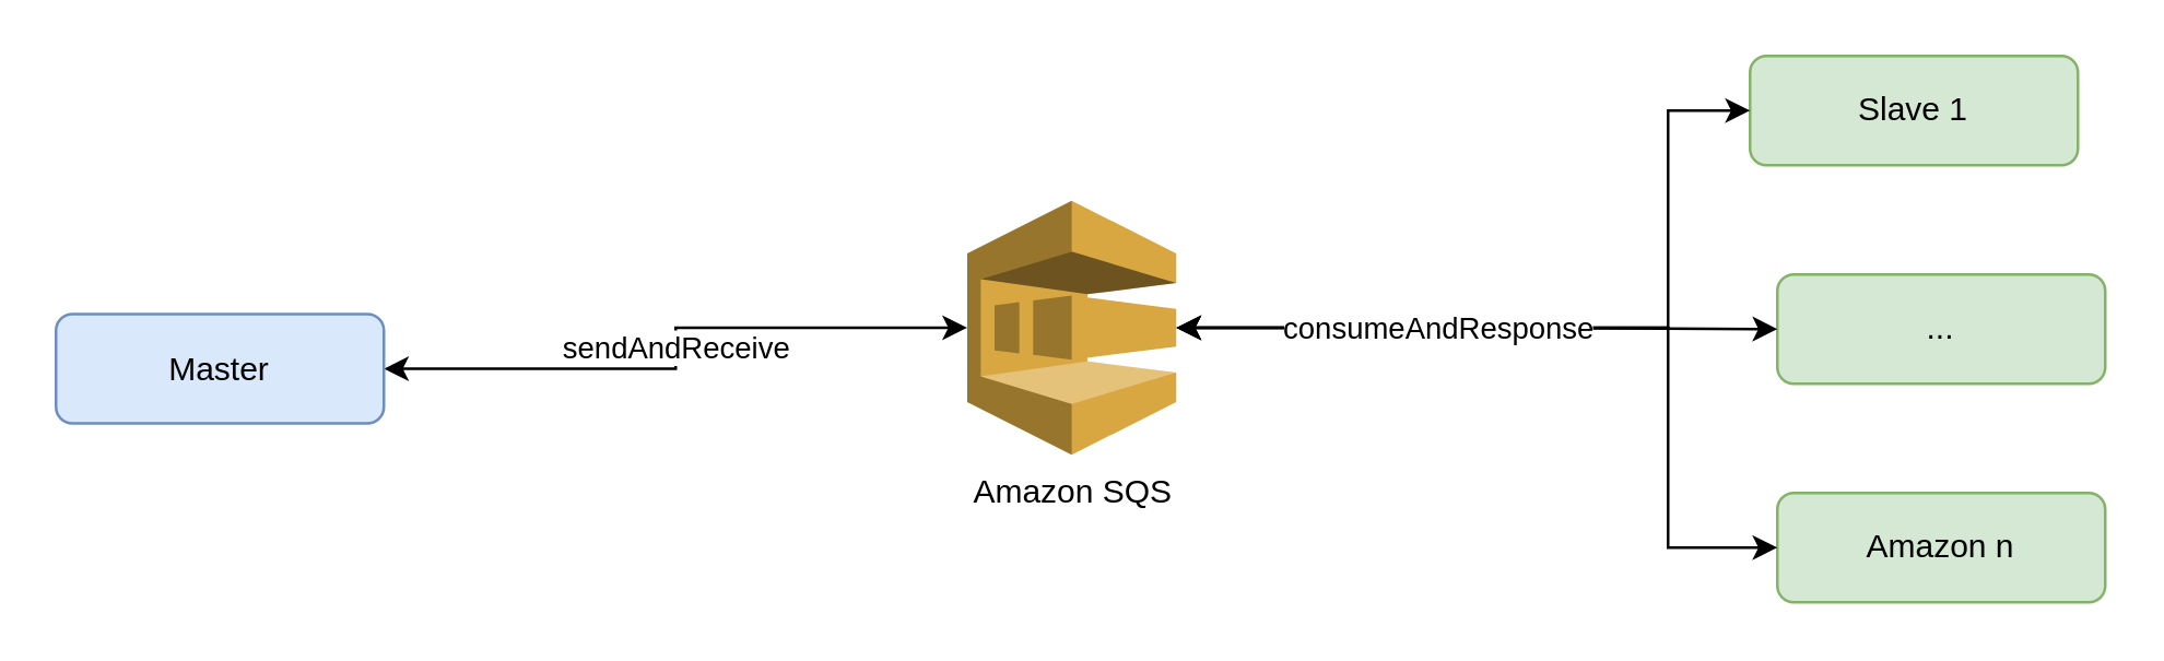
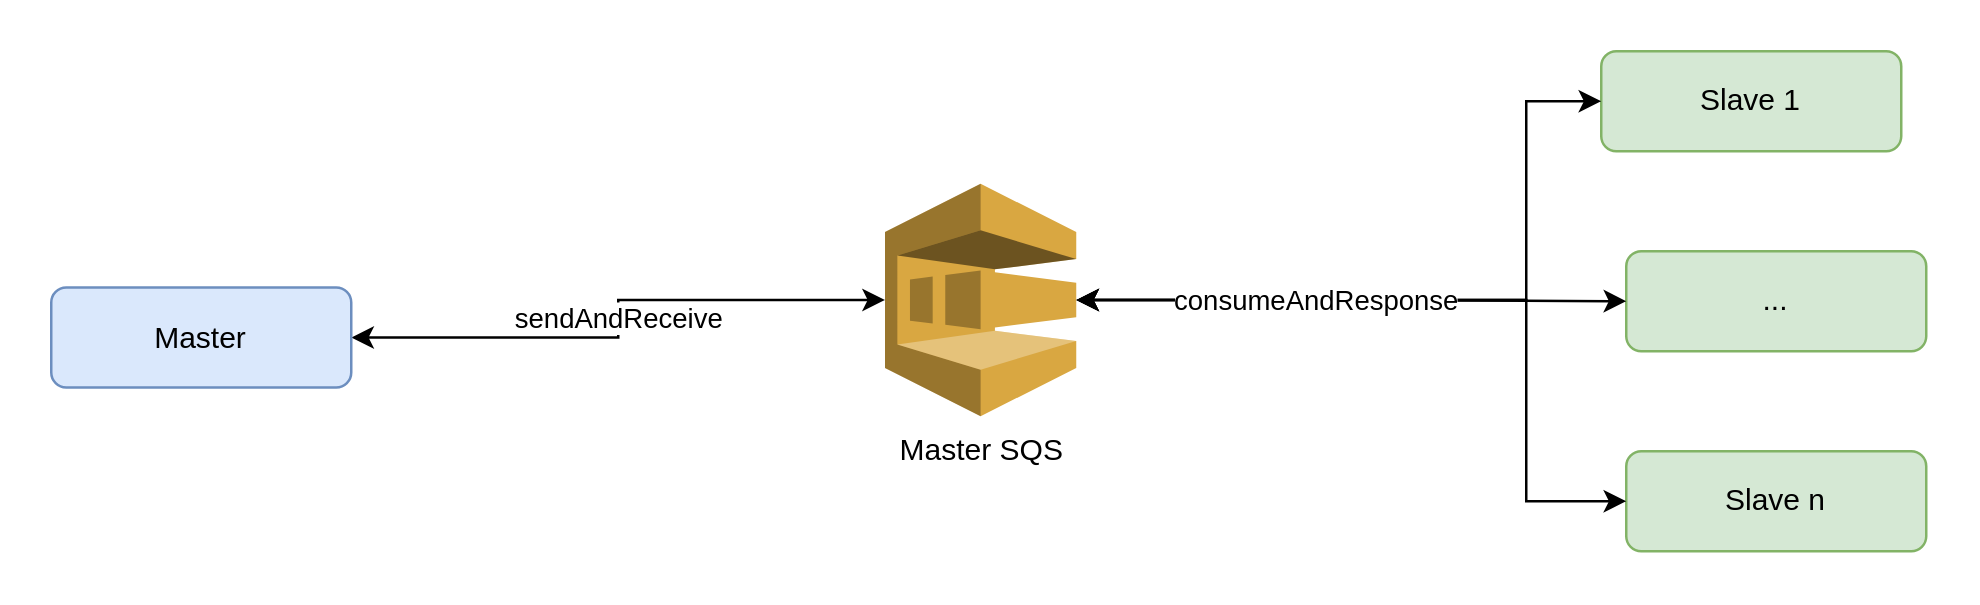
- <mxCell id="9" value="Amazon SQS" style="outlineConnect=0;dashed=0;verticalLabelPosition=bottom;verticalAlign=top;align=center;html=1;shape=mxgraph.aws3.sqs;fillColor=#D9A741;gradientColor=none;" vertex="1" parent="1"><mxGeometry x="353.5" y="73" width="76.5" height="93" as="geometry" /></mxCell>
+ <mxCell id="9" value="Master SQS" style="outlineConnect=0;dashed=0;verticalLabelPosition=bottom;verticalAlign=top;align=center;html=1;shape=mxgraph.aws3.sqs;fillColor=#D9A741;gradientColor=none;" vertex="1" parent="1"><mxGeometry x="353.5" y="73" width="76.5" height="93" as="geometry" /></mxCell>
- <mxCell id="4" value="Amazon n" style="shape=ext;rounded=1;html=1;whiteSpace=wrap;fillColor=#d5e8d4;strokeColor=#82b366;" vertex="1" parent="1"><mxGeometry x="650" y="180" width="120" height="40" as="geometry" /></mxCell>
+ <mxCell id="4" value="Slave n" style="shape=ext;rounded=1;html=1;whiteSpace=wrap;fillColor=#d5e8d4;strokeColor=#82b366;" vertex="1" parent="1"><mxGeometry x="650" y="180" width="120" height="40" as="geometry" /></mxCell>
